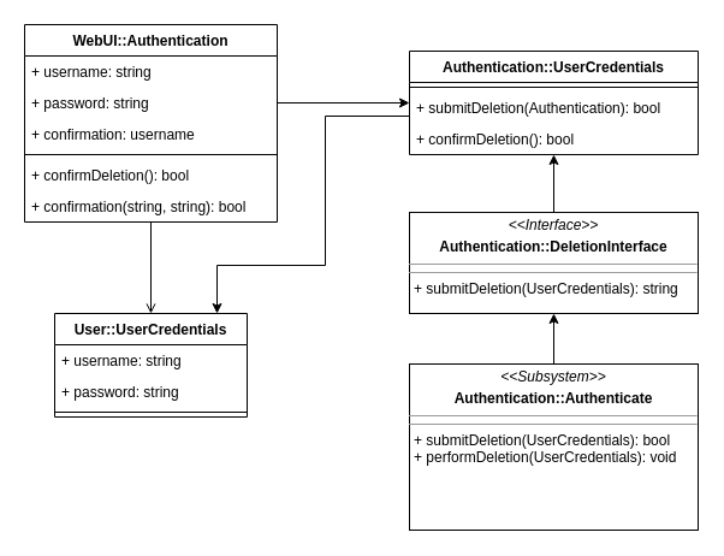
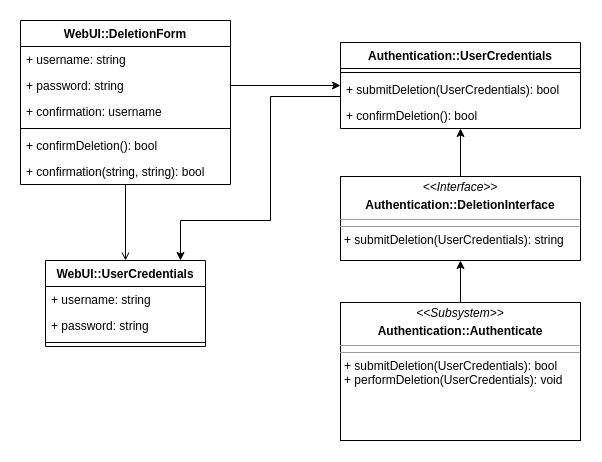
- <mxCell id="3" value="WebUI::Authentication" style="swimlane;fontStyle=1;align=center;verticalAlign=top;childLayout=stackLayout;horizontal=1;startSize=26;horizontalStack=0;resizeParent=1;resizeParentMax=0;resizeLast=0;collapsible=1;marginBottom=0;" vertex="1" parent="1"><mxGeometry x="20" y="20" width="210" height="164" as="geometry" /></mxCell>
+ <mxCell id="3" value="WebUI::DeletionForm" style="swimlane;fontStyle=1;align=center;verticalAlign=top;childLayout=stackLayout;horizontal=1;startSize=26;horizontalStack=0;resizeParent=1;resizeParentMax=0;resizeLast=0;collapsible=1;marginBottom=0;" vertex="1" parent="1"><mxGeometry x="20" y="20" width="210" height="164" as="geometry" /></mxCell>
- <mxCell id="16" value="+ submitDeletion(Authentication): bool" style="text;strokeColor=none;fillColor=none;align=left;verticalAlign=top;spacingLeft=4;spacingRight=4;overflow=hidden;rotatable=0;points=[[0,0.5],[1,0.5]];portConstraint=eastwest;" vertex="1" parent="14"><mxGeometry y="34" width="240" height="26" as="geometry" /></mxCell>
+ <mxCell id="16" value="+ submitDeletion(UserCredentials): bool" style="text;strokeColor=none;fillColor=none;align=left;verticalAlign=top;spacingLeft=4;spacingRight=4;overflow=hidden;rotatable=0;points=[[0,0.5],[1,0.5]];portConstraint=eastwest;" vertex="1" parent="14"><mxGeometry y="34" width="240" height="26" as="geometry" /></mxCell>
- <mxCell id="10" value="User::UserCredentials" style="swimlane;fontStyle=1;align=center;verticalAlign=top;childLayout=stackLayout;horizontal=1;startSize=26;horizontalStack=0;resizeParent=1;resizeParentMax=0;resizeLast=0;collapsible=1;marginBottom=0;" vertex="1" parent="1"><mxGeometry x="45" y="260" width="160" height="86" as="geometry" /></mxCell>
+ <mxCell id="10" value="WebUI::UserCredentials" style="swimlane;fontStyle=1;align=center;verticalAlign=top;childLayout=stackLayout;horizontal=1;startSize=26;horizontalStack=0;resizeParent=1;resizeParentMax=0;resizeLast=0;collapsible=1;marginBottom=0;" vertex="1" parent="1"><mxGeometry x="45" y="260" width="160" height="86" as="geometry" /></mxCell>
